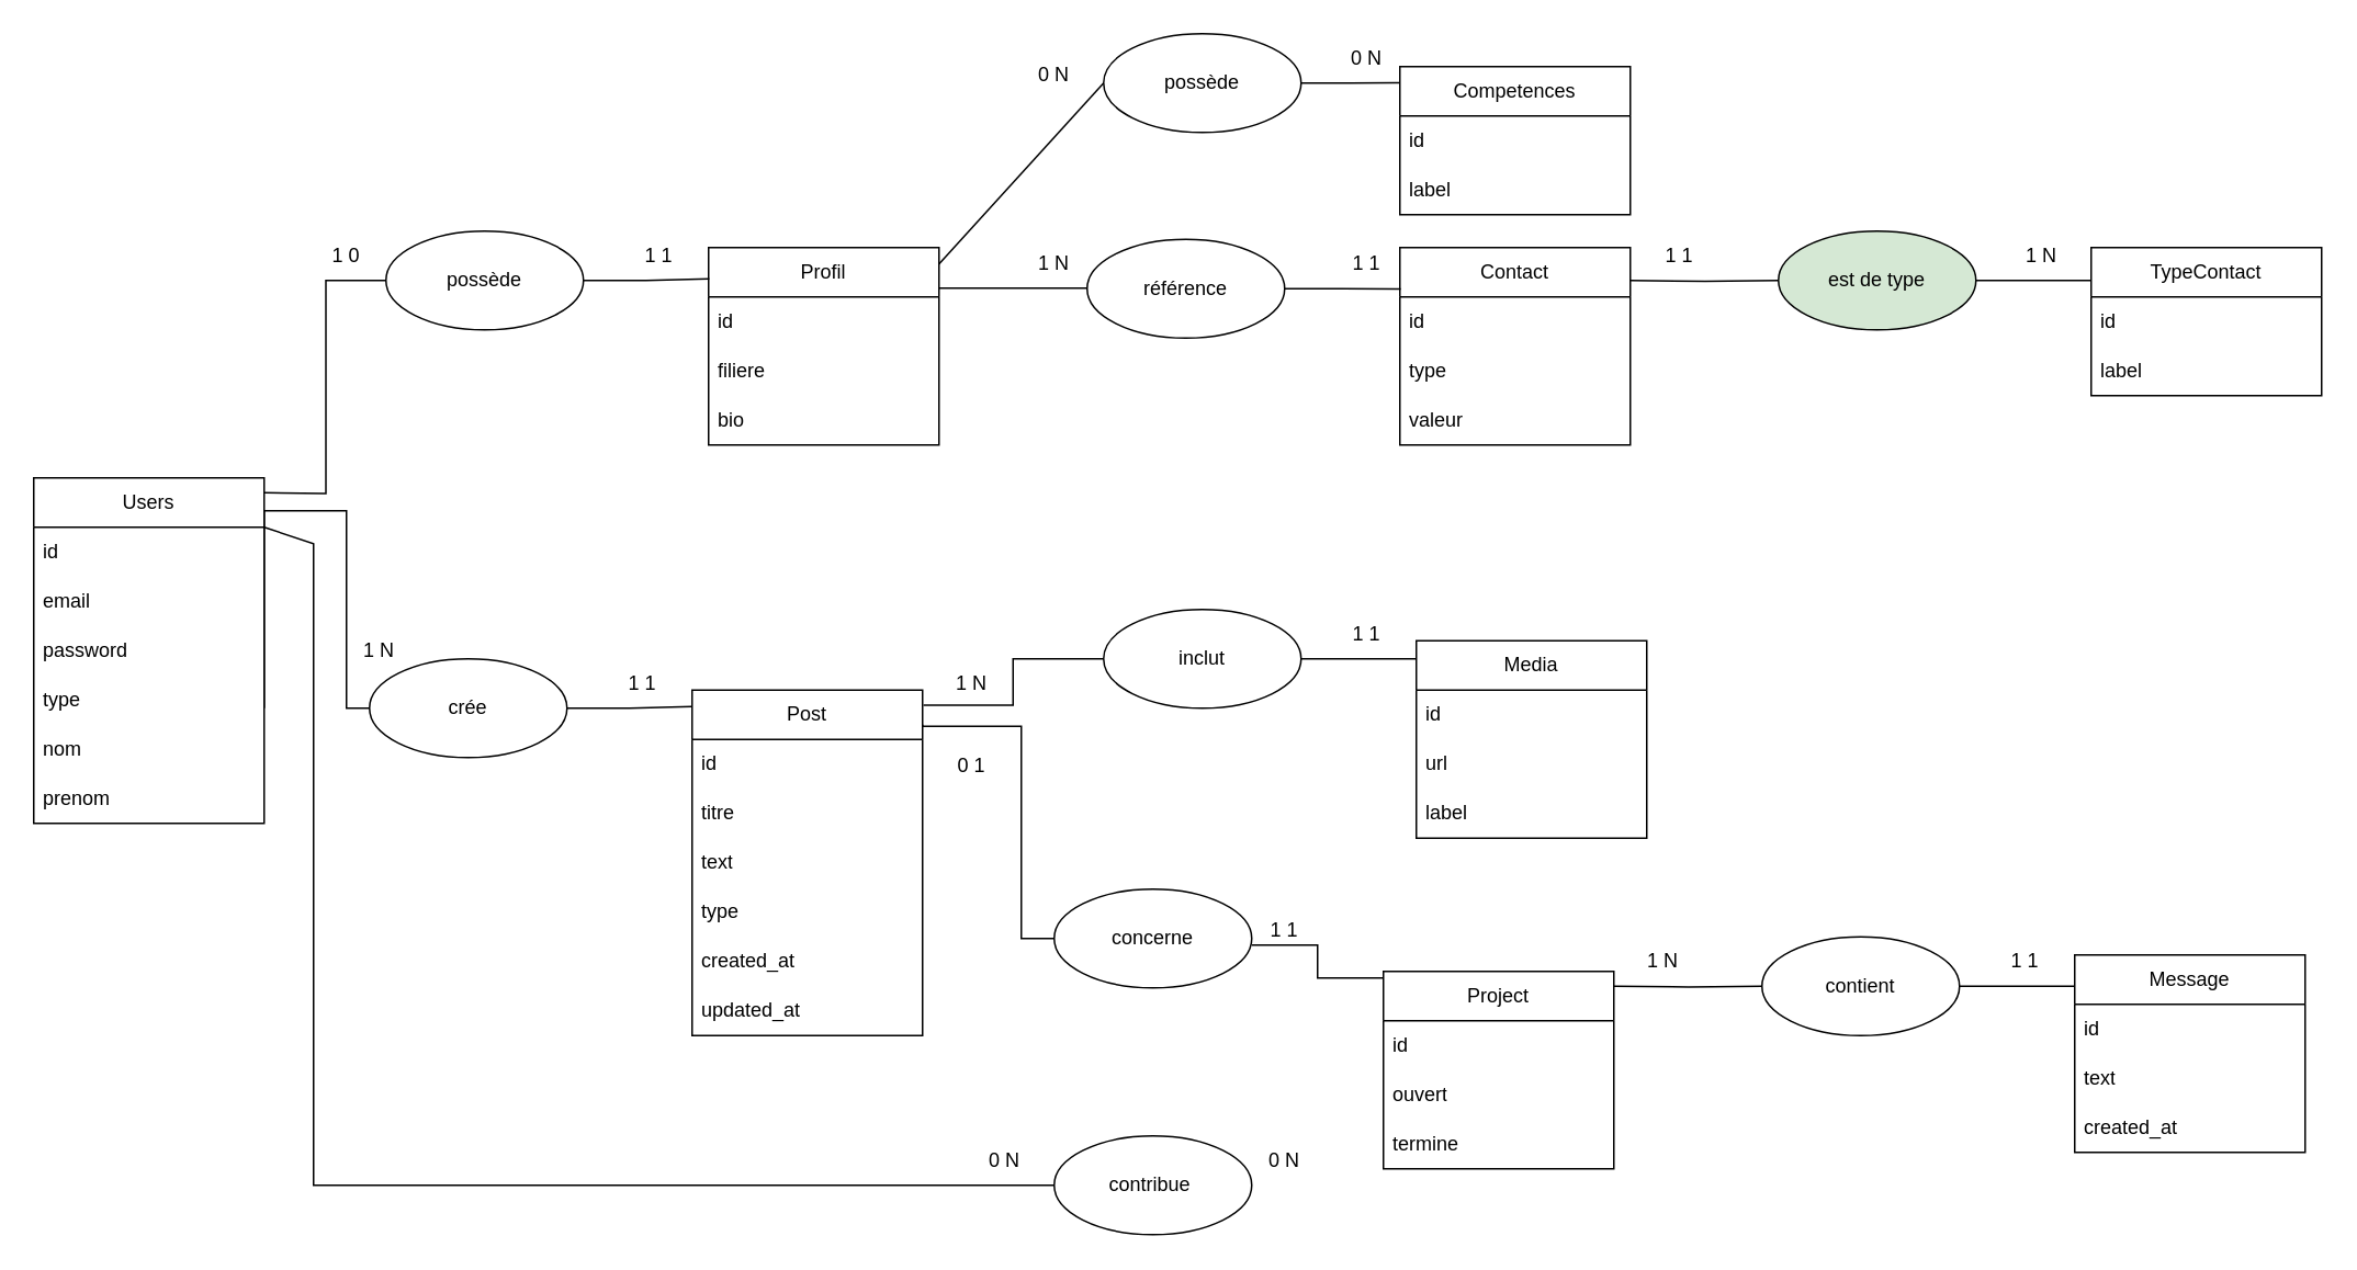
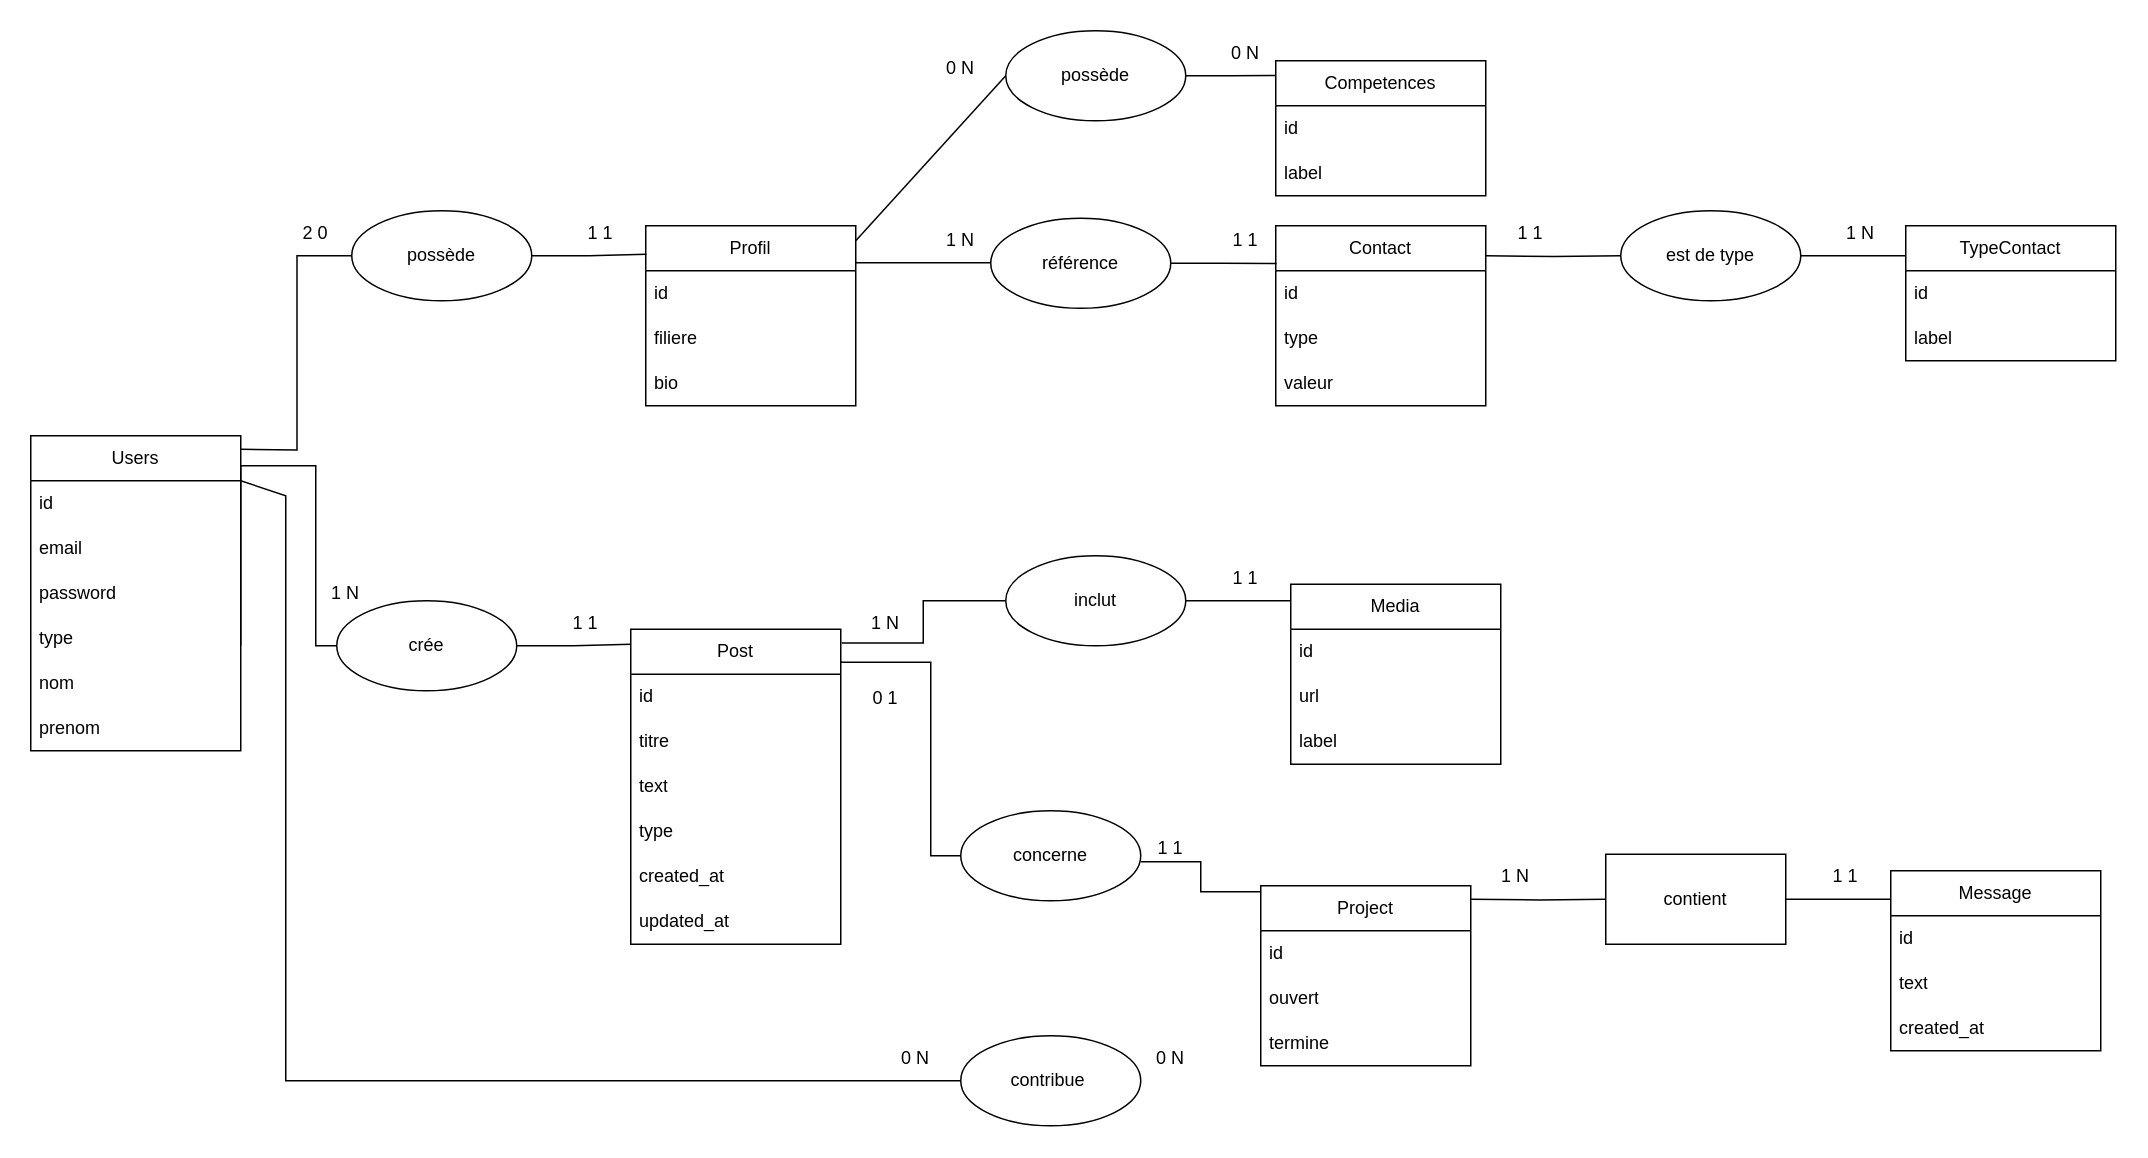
- <mxCell id="45" value="1 0" style="text;html=1;align=center;verticalAlign=middle;whiteSpace=wrap;rounded=0;" parent="1" vertex="1"><mxGeometry x="180" y="140" width="60" height="30" as="geometry" /></mxCell>
+ <mxCell id="45" value="2 0" style="text;html=1;align=center;verticalAlign=middle;whiteSpace=wrap;rounded=0;" parent="1" vertex="1"><mxGeometry x="180" y="140" width="60" height="30" as="geometry" /></mxCell>
- <mxCell id="81" value="est de type" style="ellipse;whiteSpace=wrap;html=1;fillColor=#d5e8d4;" parent="1" vertex="1"><mxGeometry x="1080" y="140" width="120" height="60" as="geometry" /></mxCell>
+ <mxCell id="81" value="est de type" style="ellipse;whiteSpace=wrap;html=1;" parent="1" vertex="1"><mxGeometry x="1080" y="140" width="120" height="60" as="geometry" /></mxCell>
- <mxCell id="69" value="contient" style="ellipse;whiteSpace=wrap;html=1;" parent="1" vertex="1"><mxGeometry x="1070" y="569" width="120" height="60" as="geometry" /></mxCell>
+ <mxCell id="69" value="contient" style="whiteSpace=wrap;html=1;rounded=0;" parent="1" vertex="1"><mxGeometry x="1070" y="569" width="120" height="60" as="geometry" /></mxCell>
